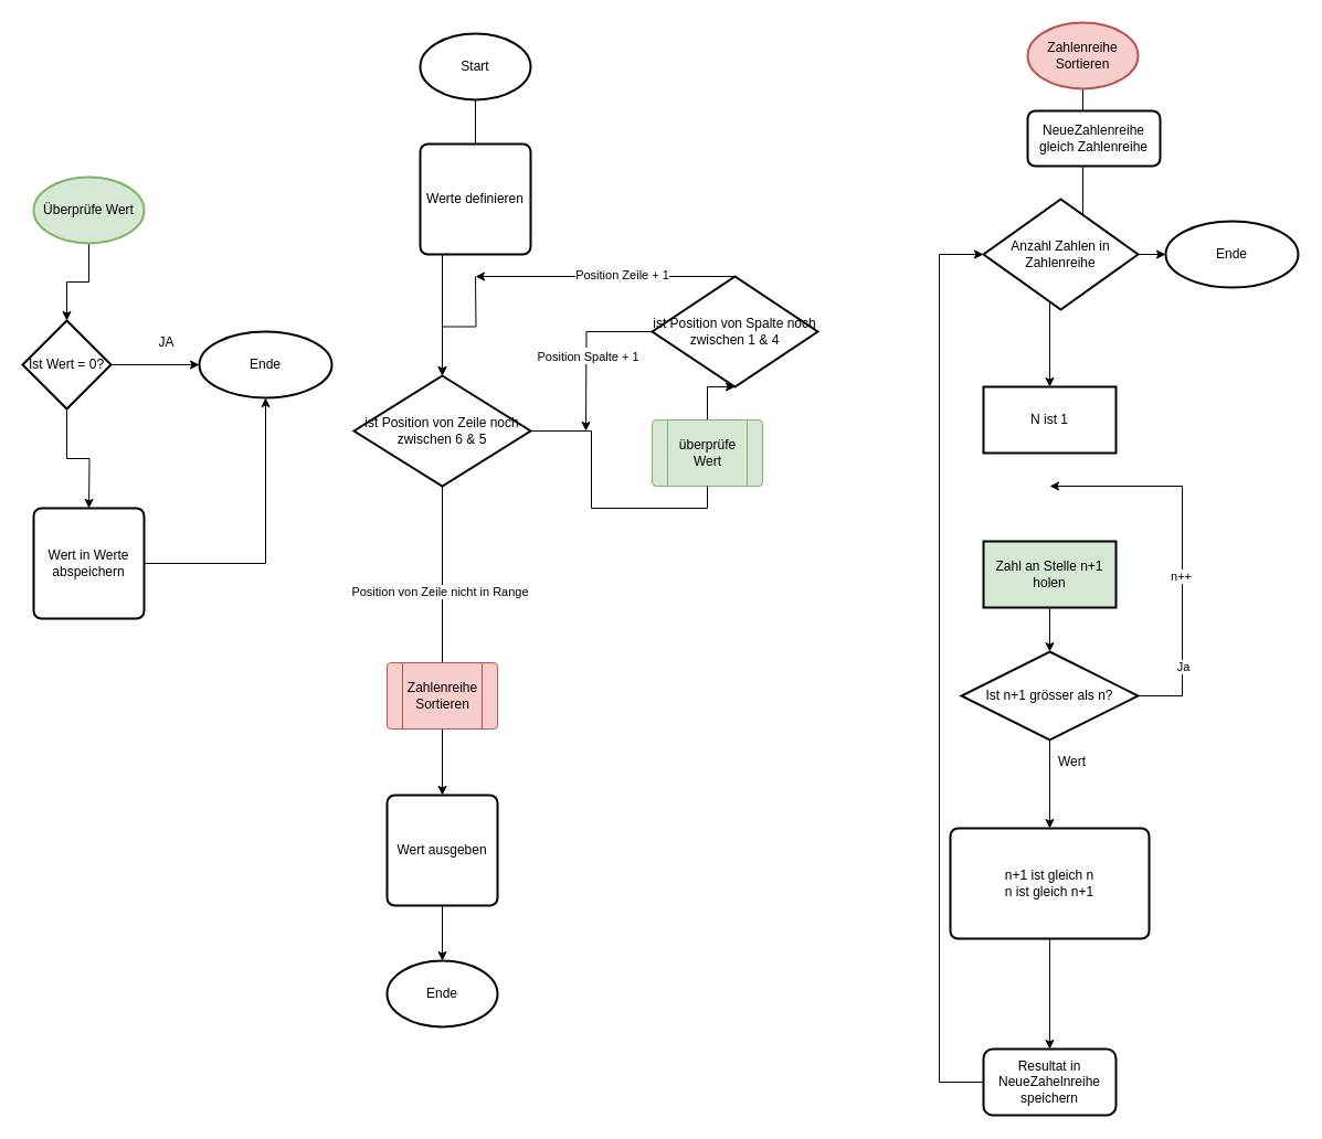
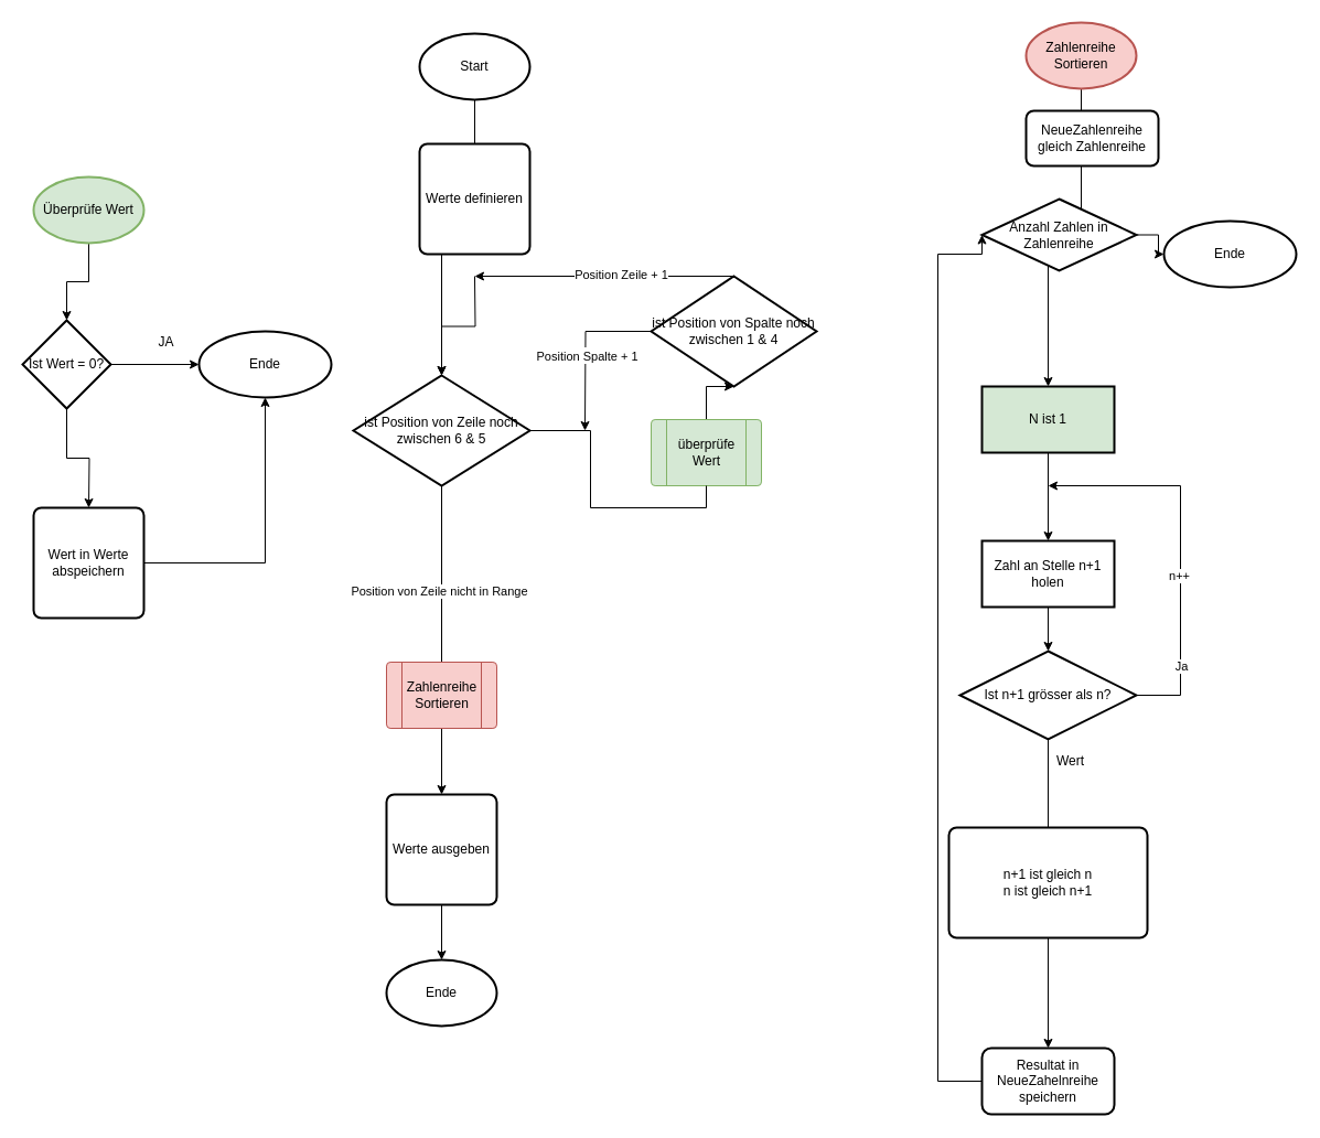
- <mxCell id="51" value="Anzahl Zahlen in Zahlenreihe" style="strokeWidth=2;html=1;shape=mxgraph.flowchart.decision;whiteSpace=wrap;gradientColor=none;" vertex="1" parent="1"><mxGeometry x="890" y="180" width="140" height="100" as="geometry" /></mxCell>
+ <mxCell id="51" value="Anzahl Zahlen in Zahlenreihe" style="strokeWidth=2;html=1;shape=mxgraph.flowchart.decision;whiteSpace=wrap;gradientColor=none;" vertex="1" parent="1"><mxGeometry x="890" y="180" width="140" height="65" as="geometry" /></mxCell>
- <mxCell id="35" value="N ist 1" style="whiteSpace=wrap;html=1;strokeWidth=2;" vertex="1" parent="1"><mxGeometry x="890" y="350" width="120" height="60" as="geometry" /></mxCell>
+ <mxCell id="35" value="N ist 1" style="whiteSpace=wrap;html=1;strokeWidth=2;fillColor=#d5e8d4;" vertex="1" parent="1"><mxGeometry x="890" y="350" width="120" height="60" as="geometry" /></mxCell>
+ <mxCell id="34" value="" style="edgeStyle=orthogonalEdgeStyle;rounded=0;orthogonalLoop=1;jettySize=auto;html=1;" edge="1" parent="1" source="35" target="37"><mxGeometry relative="1" as="geometry" /></mxCell>
- <mxCell id="37" value="&lt;div&gt;Zahl an Stelle n+1 &lt;br&gt;&lt;/div&gt;&lt;div&gt;holen&lt;br&gt;&lt;/div&gt;" style="whiteSpace=wrap;html=1;strokeWidth=2;fillColor=#d5e8d4;" vertex="1" parent="1"><mxGeometry x="890" y="490" width="120" height="60" as="geometry" /></mxCell>
+ <mxCell id="37" value="&lt;div&gt;Zahl an Stelle n+1 &lt;br&gt;&lt;/div&gt;&lt;div&gt;holen&lt;br&gt;&lt;/div&gt;" style="whiteSpace=wrap;html=1;strokeWidth=2;" vertex="1" parent="1"><mxGeometry x="890" y="490" width="120" height="60" as="geometry" /></mxCell>
- <mxCell id="41" style="edgeStyle=orthogonalEdgeStyle;rounded=0;orthogonalLoop=1;jettySize=auto;html=1;entryX=0.5;entryY=0;entryDx=0;entryDy=0;" edge="1" parent="1" source="42" target="45"><mxGeometry relative="1" as="geometry"><mxPoint x="950" y="700" as="targetPoint" /></mxGeometry></mxCell>
+ <mxCell id="41" style="edgeStyle=orthogonalEdgeStyle;rounded=0;orthogonalLoop=1;jettySize=auto;html=1;entryX=0.5;entryY=0;entryDx=0;entryDy=0;endArrow=none;" edge="1" parent="1" source="42" target="45"><mxGeometry relative="1" as="geometry"><mxPoint x="950" y="700" as="targetPoint" /></mxGeometry></mxCell>
- <mxCell id="28" value="Wert ausgeben" style="rounded=1;whiteSpace=wrap;html=1;absoluteArcSize=1;arcSize=14;strokeWidth=2;" vertex="1" parent="1"><mxGeometry x="350" y="720" width="100" height="100" as="geometry" /></mxCell>
+ <mxCell id="28" value="Werte ausgeben" style="rounded=1;whiteSpace=wrap;html=1;absoluteArcSize=1;arcSize=14;strokeWidth=2;" vertex="1" parent="1"><mxGeometry x="350" y="720" width="100" height="100" as="geometry" /></mxCell>
